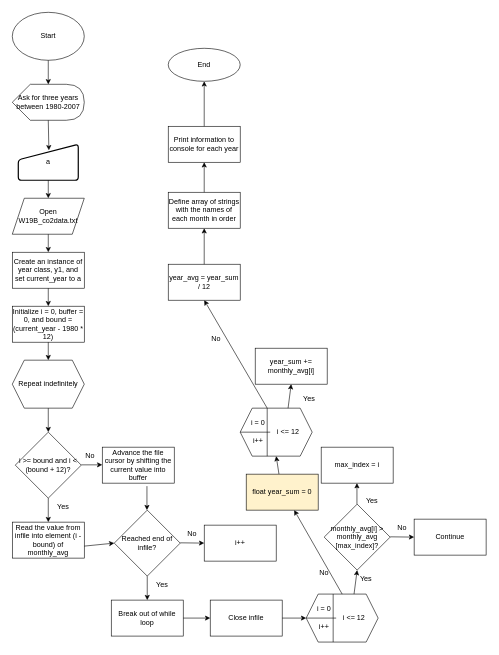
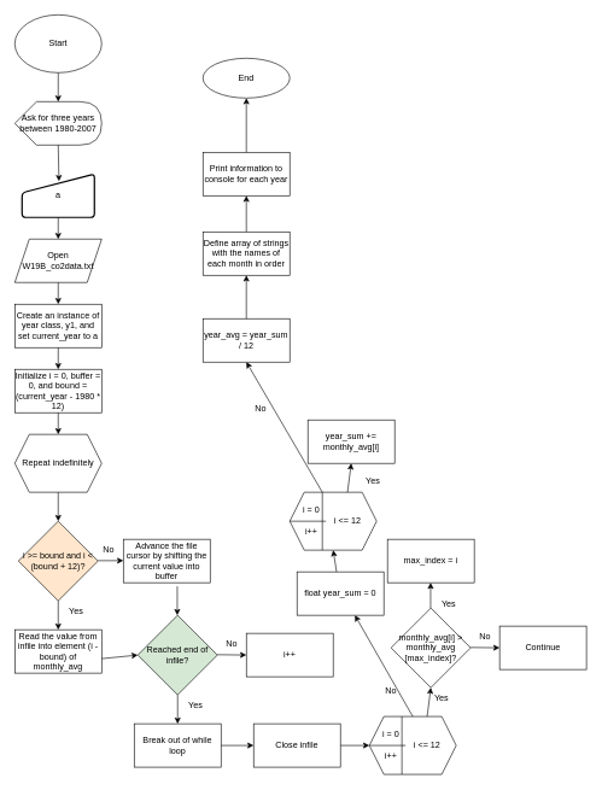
- <mxCell id="16" value="i &amp;gt;= bound and i &amp;lt; (bound + 12)?" style="rhombus;whiteSpace=wrap;html=1;" parent="1" vertex="1"><mxGeometry x="25" y="720" width="110" height="110" as="geometry" /></mxCell>
+ <mxCell id="16" value="i &amp;gt;= bound and i &amp;lt; (bound + 12)?" style="rhombus;whiteSpace=wrap;html=1;fillColor=#ffe6cc;" parent="1" vertex="1"><mxGeometry x="25" y="720" width="110" height="110" as="geometry" /></mxCell>
- <mxCell id="63" value="float year_sum = 0" style="rounded=0;whiteSpace=wrap;html=1;fillColor=#fff2cc;" vertex="1" parent="1"><mxGeometry x="410" y="790" width="120" height="60" as="geometry" /></mxCell>
+ <mxCell id="63" value="float year_sum = 0" style="rounded=0;whiteSpace=wrap;html=1;" vertex="1" parent="1"><mxGeometry x="410" y="790" width="120" height="60" as="geometry" /></mxCell>
- <mxCell id="21" value="Reached end of infile?" style="rhombus;whiteSpace=wrap;html=1;" vertex="1" parent="1"><mxGeometry x="190" y="850" width="110" height="110" as="geometry" /></mxCell>
+ <mxCell id="21" value="Reached end of infile?" style="rhombus;whiteSpace=wrap;html=1;fillColor=#d5e8d4;" vertex="1" parent="1"><mxGeometry x="190" y="850" width="110" height="110" as="geometry" /></mxCell>
